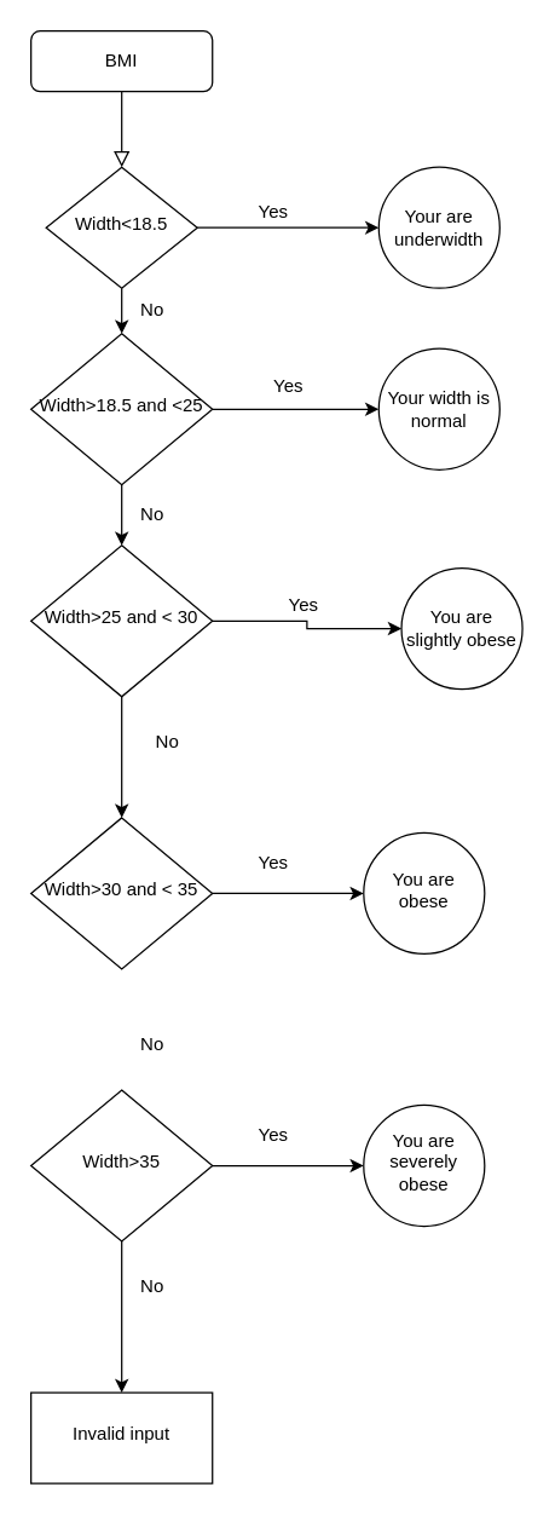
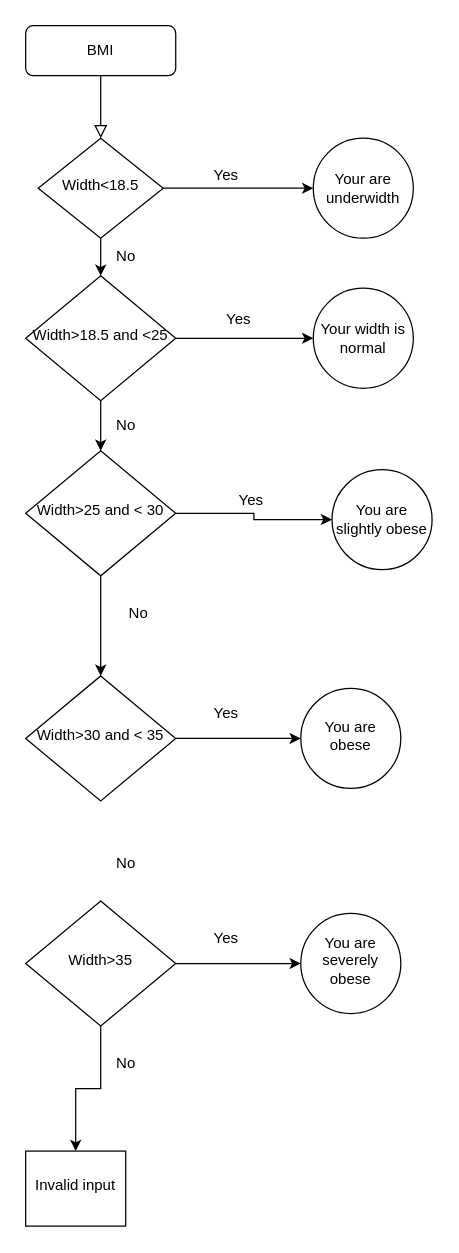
- <mxCell id="32" value="Invalid input" style="whiteSpace=wrap;html=1;shadow=0;strokeWidth=1;spacing=6;spacingTop=-4;" vertex="1" parent="1"><mxGeometry x="20" y="920" width="120" height="60" as="geometry" /></mxCell>
+ <mxCell id="32" value="Invalid input" style="whiteSpace=wrap;html=1;shadow=0;strokeWidth=1;spacing=6;spacingTop=-4;" vertex="1" parent="1"><mxGeometry x="20" y="920" width="80" height="60" as="geometry" /></mxCell>
